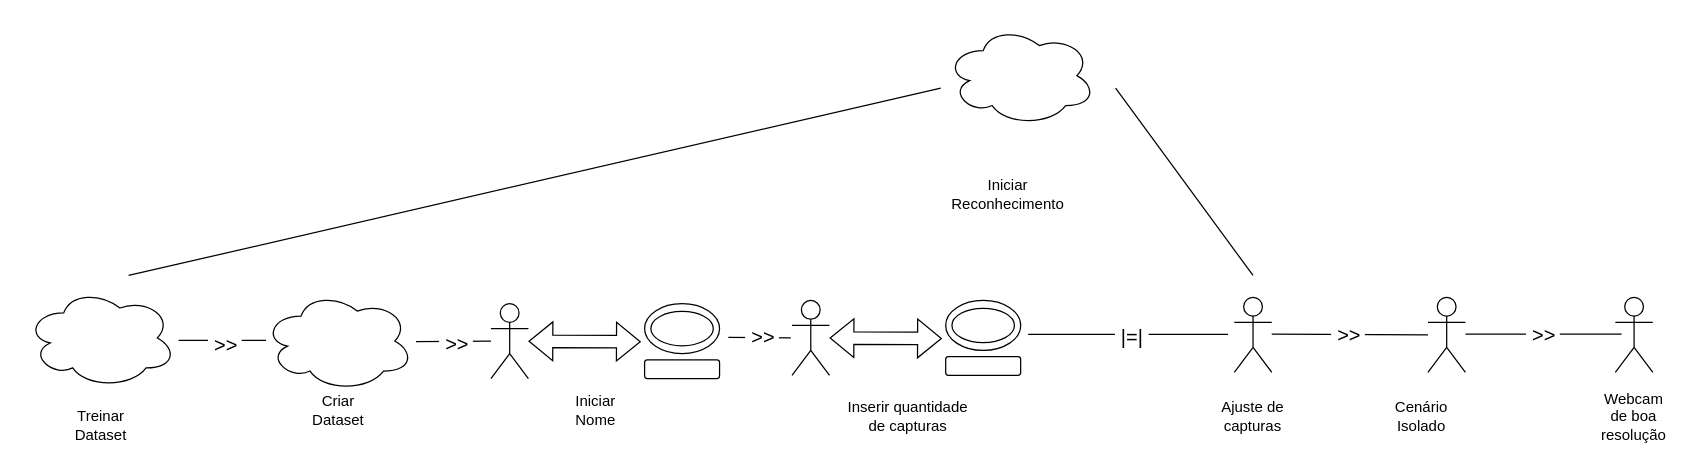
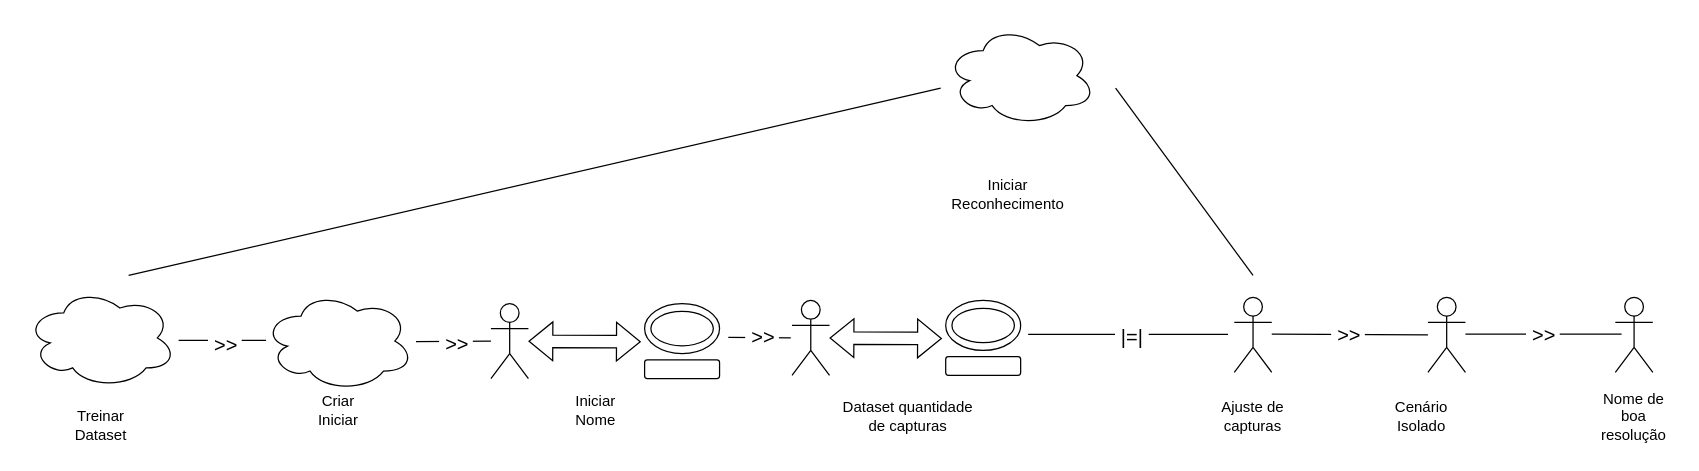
- <mxCell id="5" value="Criar Dataset" style="text;html=1;align=center;verticalAlign=middle;whiteSpace=wrap;rounded=0;" vertex="1" parent="1"><mxGeometry x="240" y="312.5" width="60" height="30" as="geometry" /></mxCell>
+ <mxCell id="5" value="Criar Iniciar" style="text;html=1;align=center;verticalAlign=middle;whiteSpace=wrap;rounded=0;" vertex="1" parent="1"><mxGeometry x="240" y="312.5" width="60" height="30" as="geometry" /></mxCell>
- <mxCell id="7" value="Inserir quantidade de capturas" style="text;html=1;align=center;verticalAlign=middle;whiteSpace=wrap;rounded=0;" vertex="1" parent="1"><mxGeometry x="671" y="317.5" width="110" height="30" as="geometry" /></mxCell>
+ <mxCell id="7" value="Dataset quantidade de capturas" style="text;html=1;align=center;verticalAlign=middle;whiteSpace=wrap;rounded=0;" vertex="1" parent="1"><mxGeometry x="671" y="317.5" width="110" height="30" as="geometry" /></mxCell>
- <mxCell id="24" value="&lt;span style=&quot;text-align: start; background-color: rgb(255, 255, 255);&quot;&gt;&lt;font face=&quot;Helvetica&quot; style=&quot;color: rgb(0, 0, 0);&quot;&gt;Webcam de boa resolução&lt;/font&gt;&lt;/span&gt;" style="text;html=1;align=center;verticalAlign=middle;whiteSpace=wrap;rounded=0;" vertex="1" parent="1"><mxGeometry x="1277" y="317.5" width="60" height="30" as="geometry" /></mxCell>
+ <mxCell id="24" value="&lt;span style=&quot;text-align: start; background-color: rgb(255, 255, 255);&quot;&gt;&lt;font face=&quot;Helvetica&quot; style=&quot;color: rgb(0, 0, 0);&quot;&gt;Nome de boa resolução&lt;/font&gt;&lt;/span&gt;" style="text;html=1;align=center;verticalAlign=middle;whiteSpace=wrap;rounded=0;" vertex="1" parent="1"><mxGeometry x="1277" y="317.5" width="60" height="30" as="geometry" /></mxCell>
